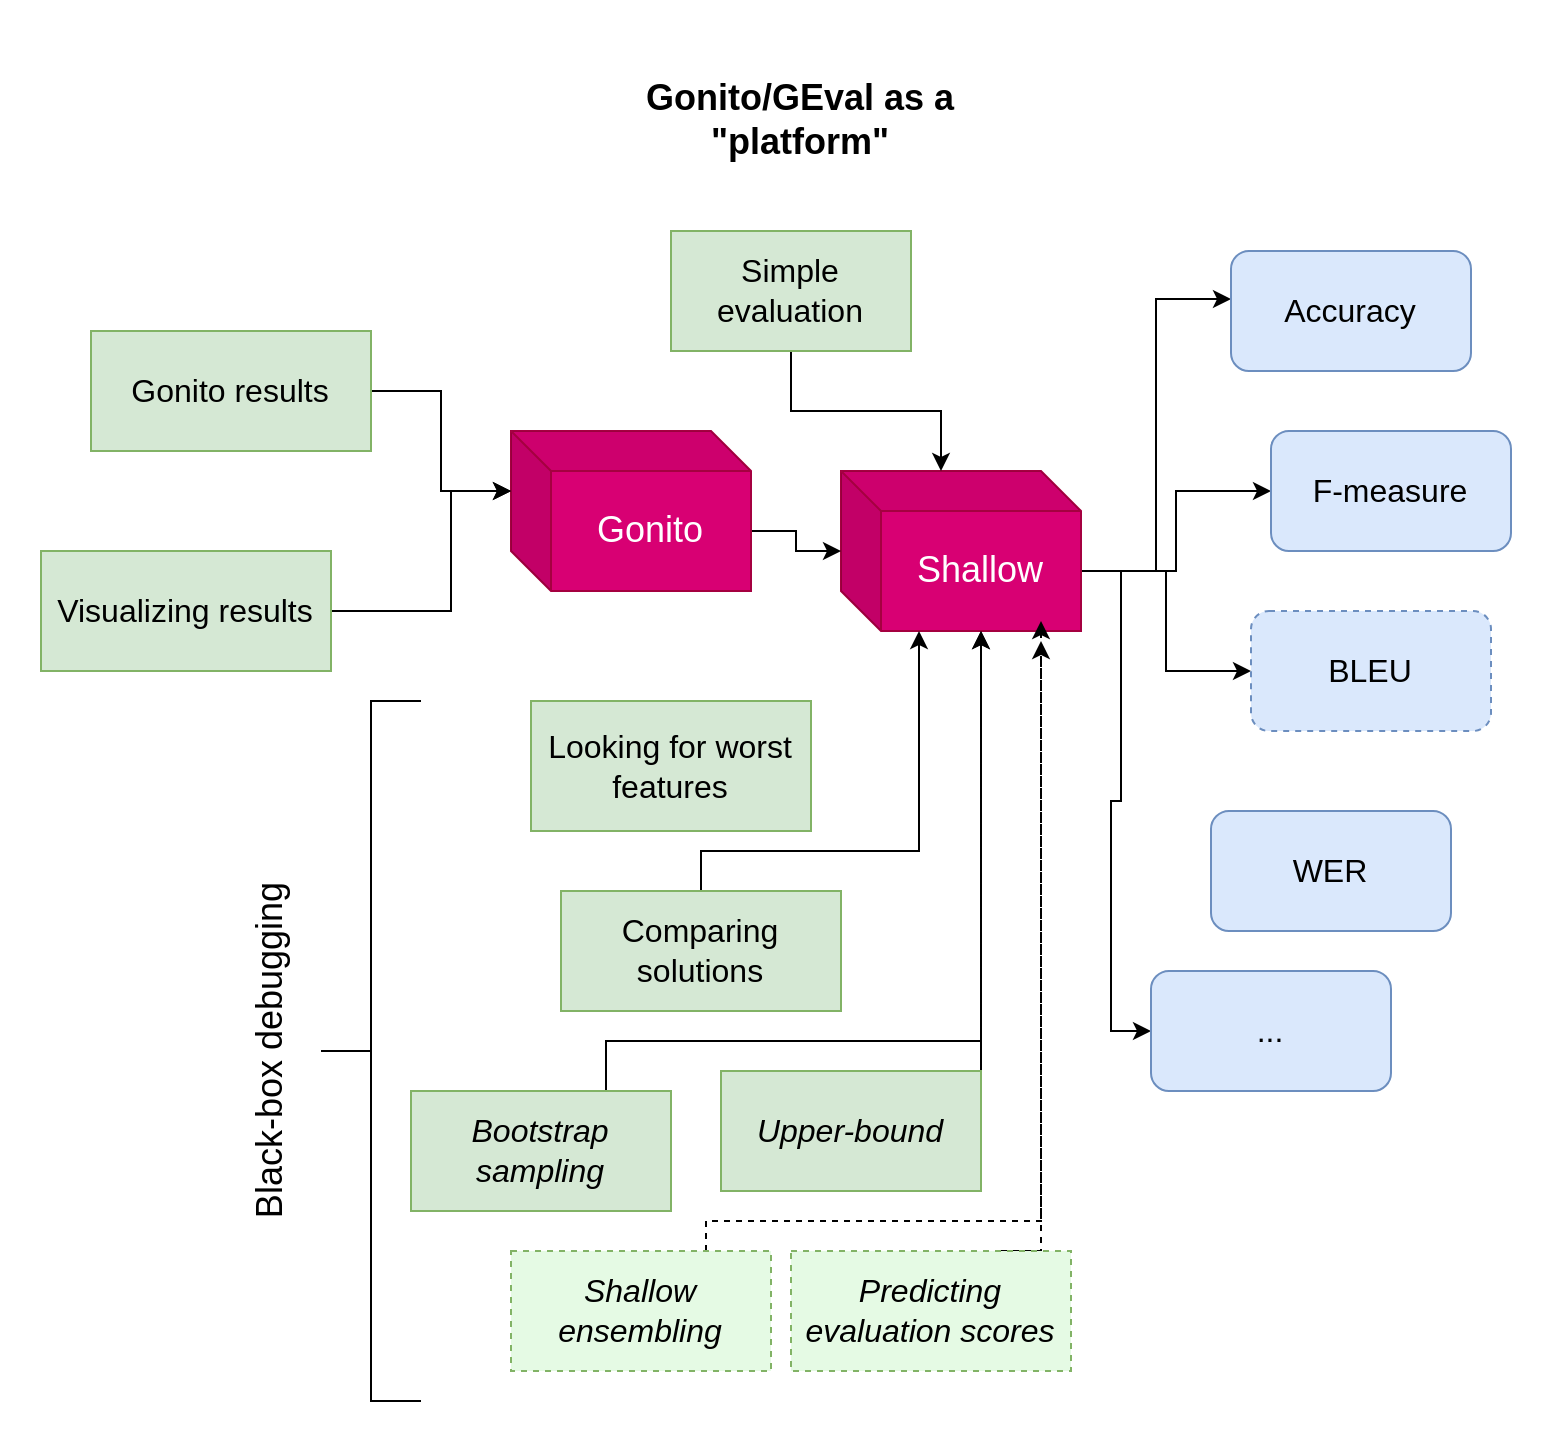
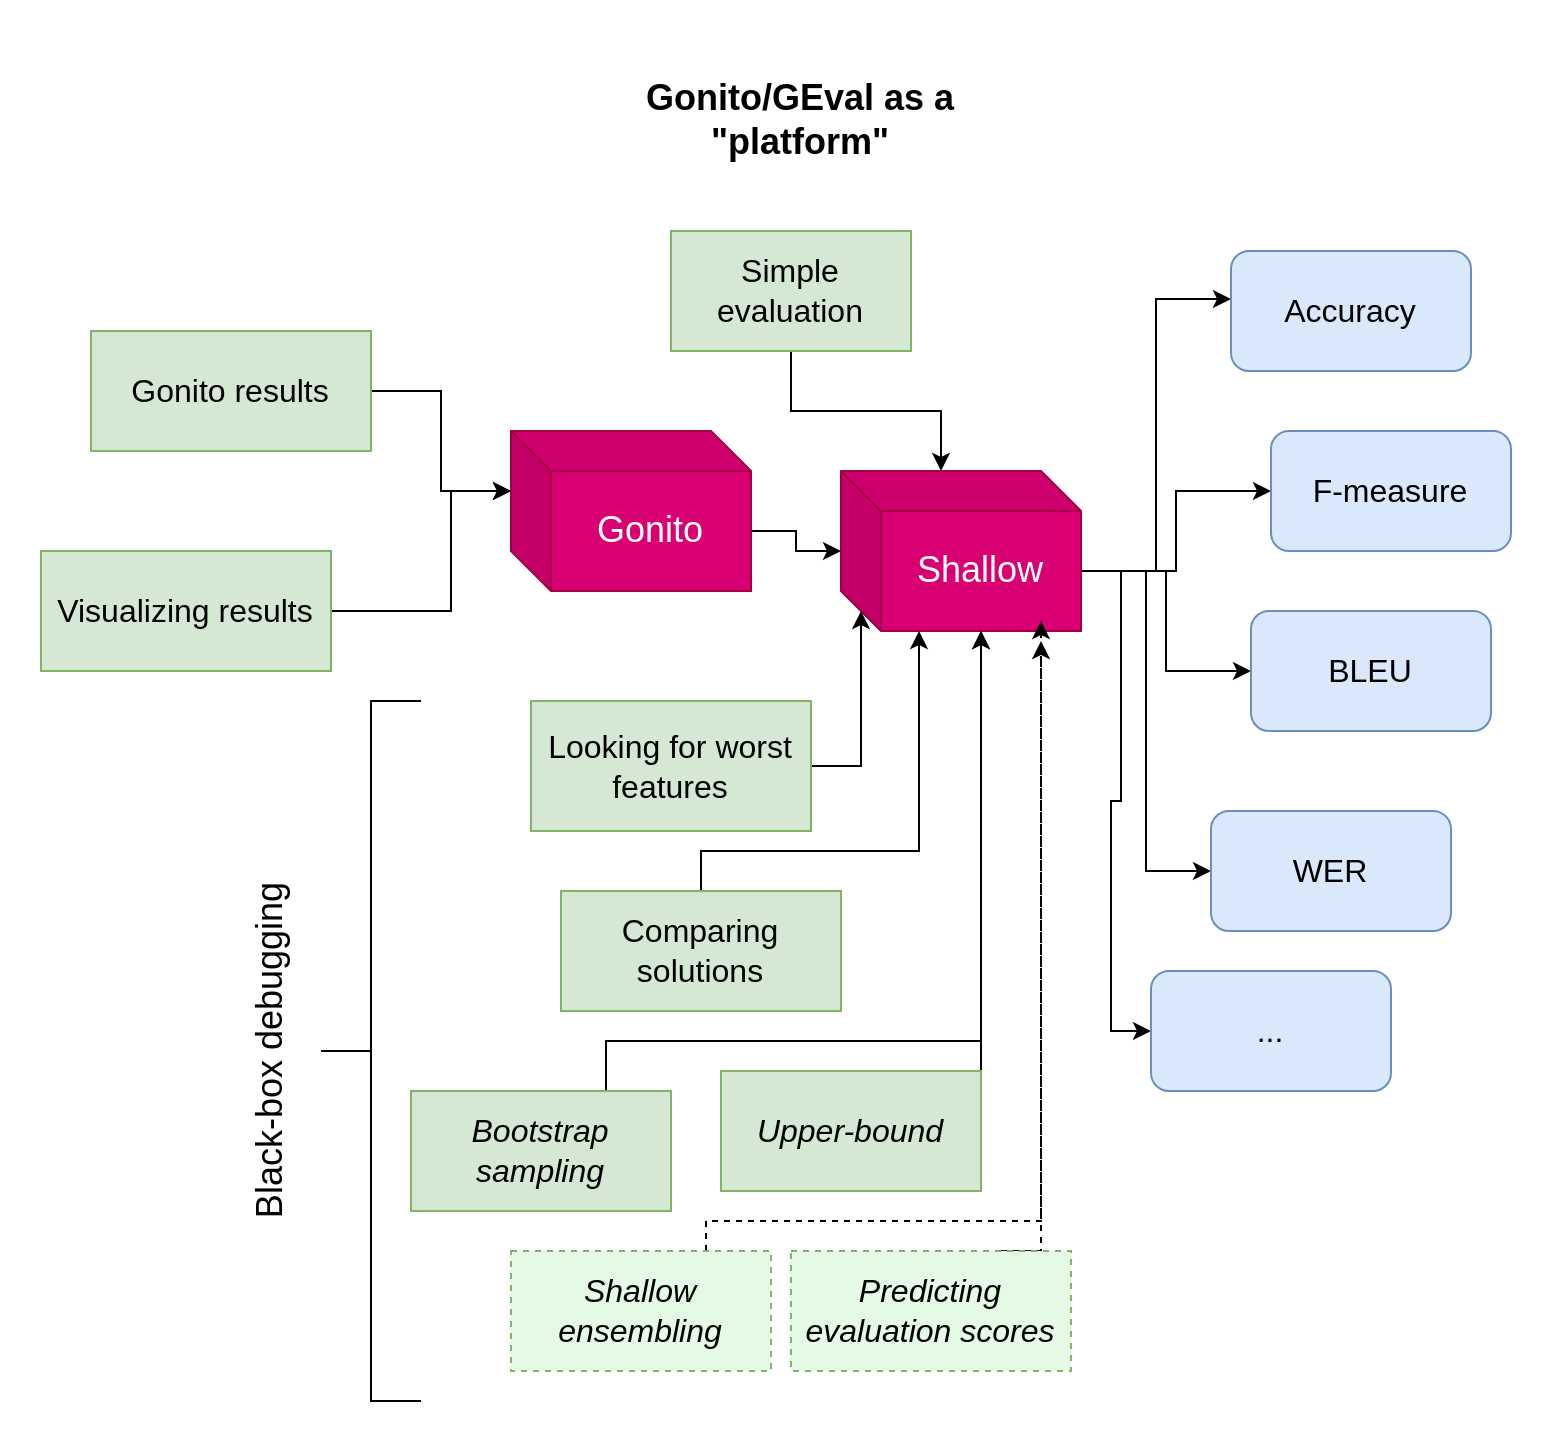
- <mxCell id="12" value="&lt;font style=&quot;font-size: 16px&quot;&gt;BLEU&lt;/font&gt;" style="rounded=1;whiteSpace=wrap;html=1;fillColor=#dae8fc;strokeColor=#6c8ebf;dashed=1;" parent="1" vertex="1"><mxGeometry x="625" y="305" width="120" height="60" as="geometry" /></mxCell>
+ <mxCell id="12" value="&lt;font style=&quot;font-size: 16px&quot;&gt;BLEU&lt;/font&gt;" style="rounded=1;whiteSpace=wrap;html=1;fillColor=#dae8fc;strokeColor=#6c8ebf;" parent="1" vertex="1"><mxGeometry x="625" y="305" width="120" height="60" as="geometry" /></mxCell>
+ <mxCell id="22" style="edgeStyle=orthogonalEdgeStyle;rounded=0;orthogonalLoop=1;jettySize=auto;html=1;exitX=1;exitY=0.5;exitDx=0;exitDy=0;entryX=0;entryY=0;entryDx=10;entryDy=70;entryPerimeter=0;" parent="1" source="23" target="7" edge="1"><mxGeometry relative="1" as="geometry" /></mxCell>
+ <mxCell id="5" style="edgeStyle=orthogonalEdgeStyle;rounded=0;orthogonalLoop=1;jettySize=auto;html=1;exitX=0;exitY=0;exitDx=120;exitDy=50;exitPerimeter=0;entryX=0;entryY=0.5;entryDx=0;entryDy=0;" parent="1" source="7" target="13" edge="1"><mxGeometry relative="1" as="geometry" /></mxCell>
